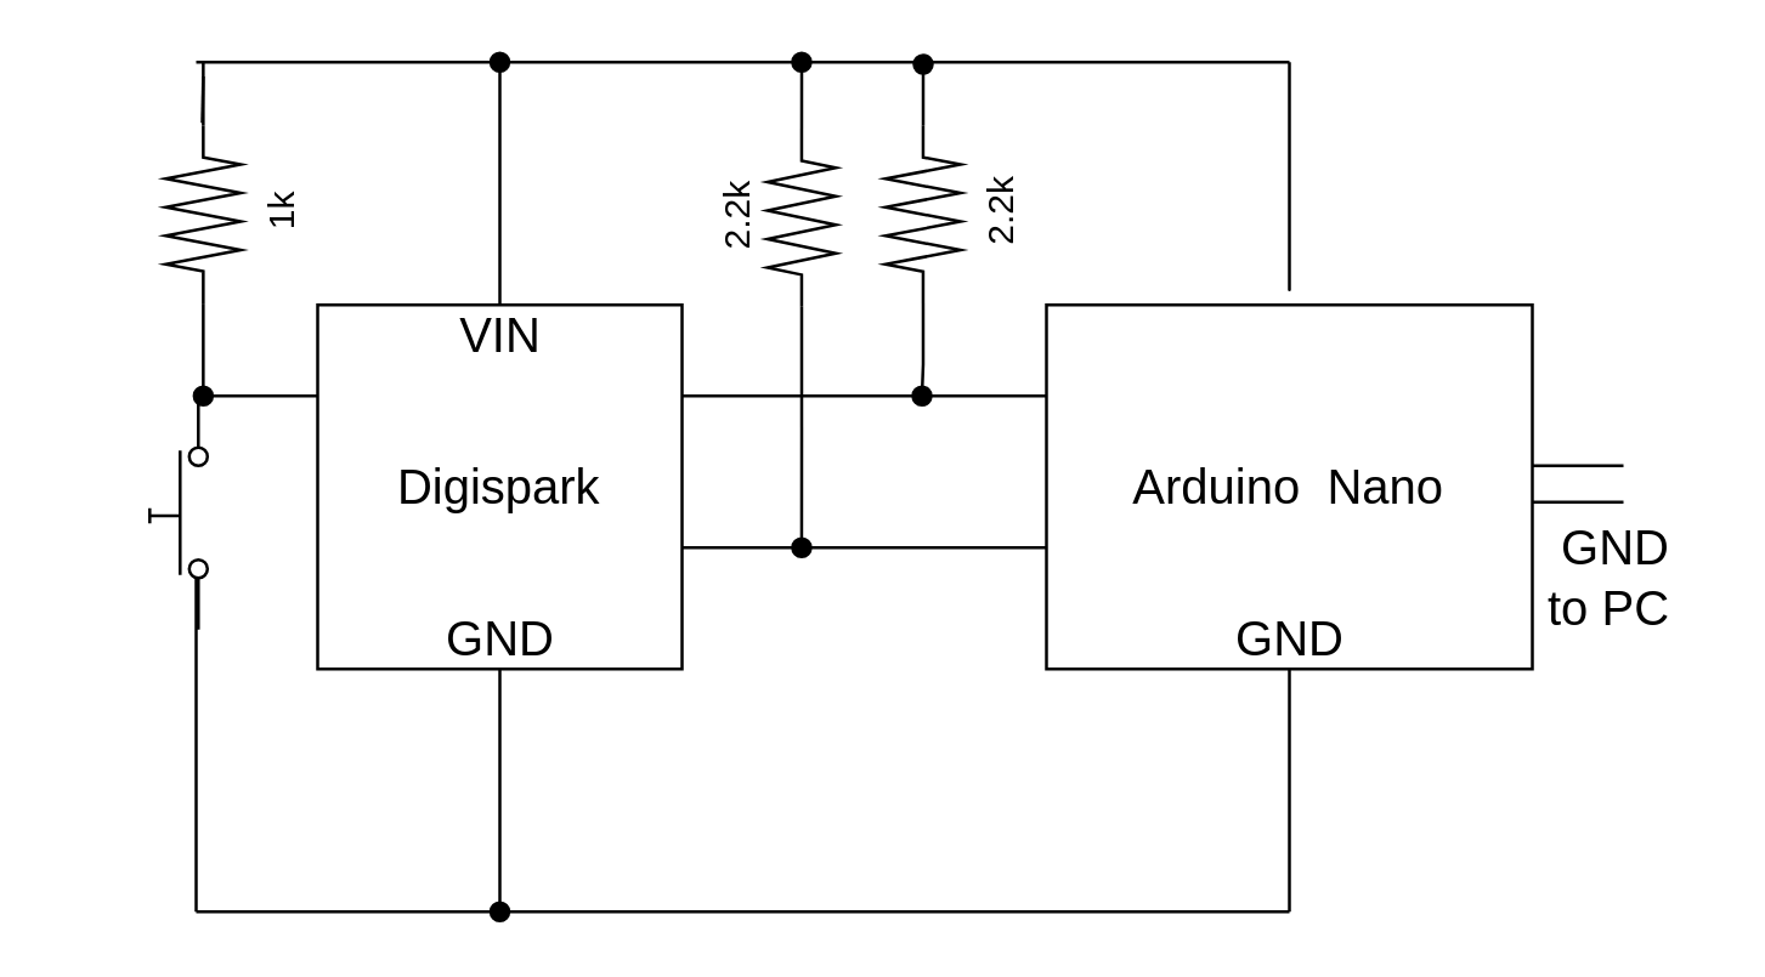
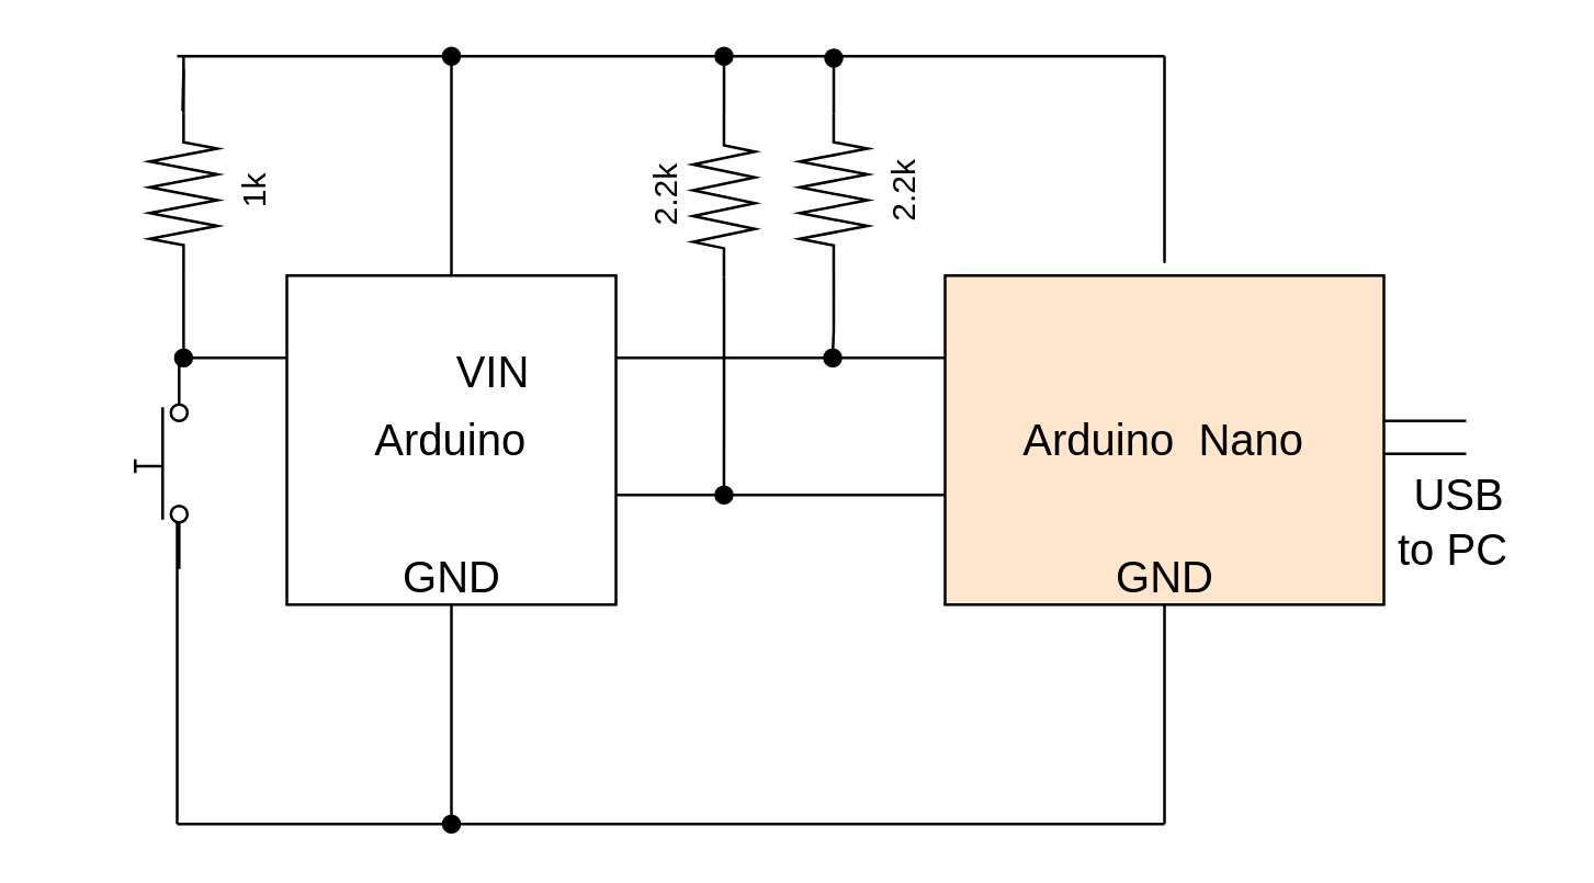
- <mxCell id="26" value="VIN" style="text;html=1;resizable=0;autosize=1;align=center;verticalAlign=middle;points=[];fillColor=none;strokeColor=none;rounded=0;fontSize=16;" vertex="1" parent="1"><mxGeometry x="144" y="100" width="40" height="20" as="geometry" /></mxCell>
+ <mxCell id="26" value="VIN" style="text;html=1;resizable=0;autosize=1;align=center;verticalAlign=middle;points=[];fillColor=none;strokeColor=none;rounded=0;fontSize=16;" vertex="1" parent="1"><mxGeometry x="159" y="125" width="40" height="20" as="geometry" /></mxCell>
- <mxCell id="2" value="&lt;font style=&quot;font-size: 16px&quot;&gt;Digispark&lt;/font&gt;" style="whiteSpace=wrap;html=1;aspect=fixed;" vertex="1" parent="1"><mxGeometry x="104" y="100" width="120" height="120" as="geometry" /></mxCell>
+ <mxCell id="2" value="&lt;font style=&quot;font-size: 16px&quot;&gt;Arduino&lt;/font&gt;" style="whiteSpace=wrap;html=1;aspect=fixed;" vertex="1" parent="1"><mxGeometry x="104" y="100" width="120" height="120" as="geometry" /></mxCell>
- <mxCell id="3" value="Arduino &amp;nbsp;Nano" style="rounded=0;whiteSpace=wrap;html=1;fontSize=16;" vertex="1" parent="1"><mxGeometry x="344" y="100" width="160" height="120" as="geometry" /></mxCell>
+ <mxCell id="3" value="Arduino &amp;nbsp;Nano" style="rounded=0;whiteSpace=wrap;html=1;fontSize=16;fillColor=#ffe6cc;" vertex="1" parent="1"><mxGeometry x="344" y="100" width="160" height="120" as="geometry" /></mxCell>
- <mxCell id="30" value="&amp;nbsp;GND&lt;br&gt;to PC" style="text;html=1;resizable=0;autosize=1;align=center;verticalAlign=middle;points=[];fillColor=none;strokeColor=none;rounded=0;fontSize=16;" vertex="1" parent="1"><mxGeometry x="499" y="170" width="60" height="40" as="geometry" /></mxCell>
+ <mxCell id="30" value="&amp;nbsp;USB&lt;br&gt;to PC" style="text;html=1;resizable=0;autosize=1;align=center;verticalAlign=middle;points=[];fillColor=none;strokeColor=none;rounded=0;fontSize=16;" vertex="1" parent="1"><mxGeometry x="499" y="170" width="60" height="40" as="geometry" /></mxCell>
